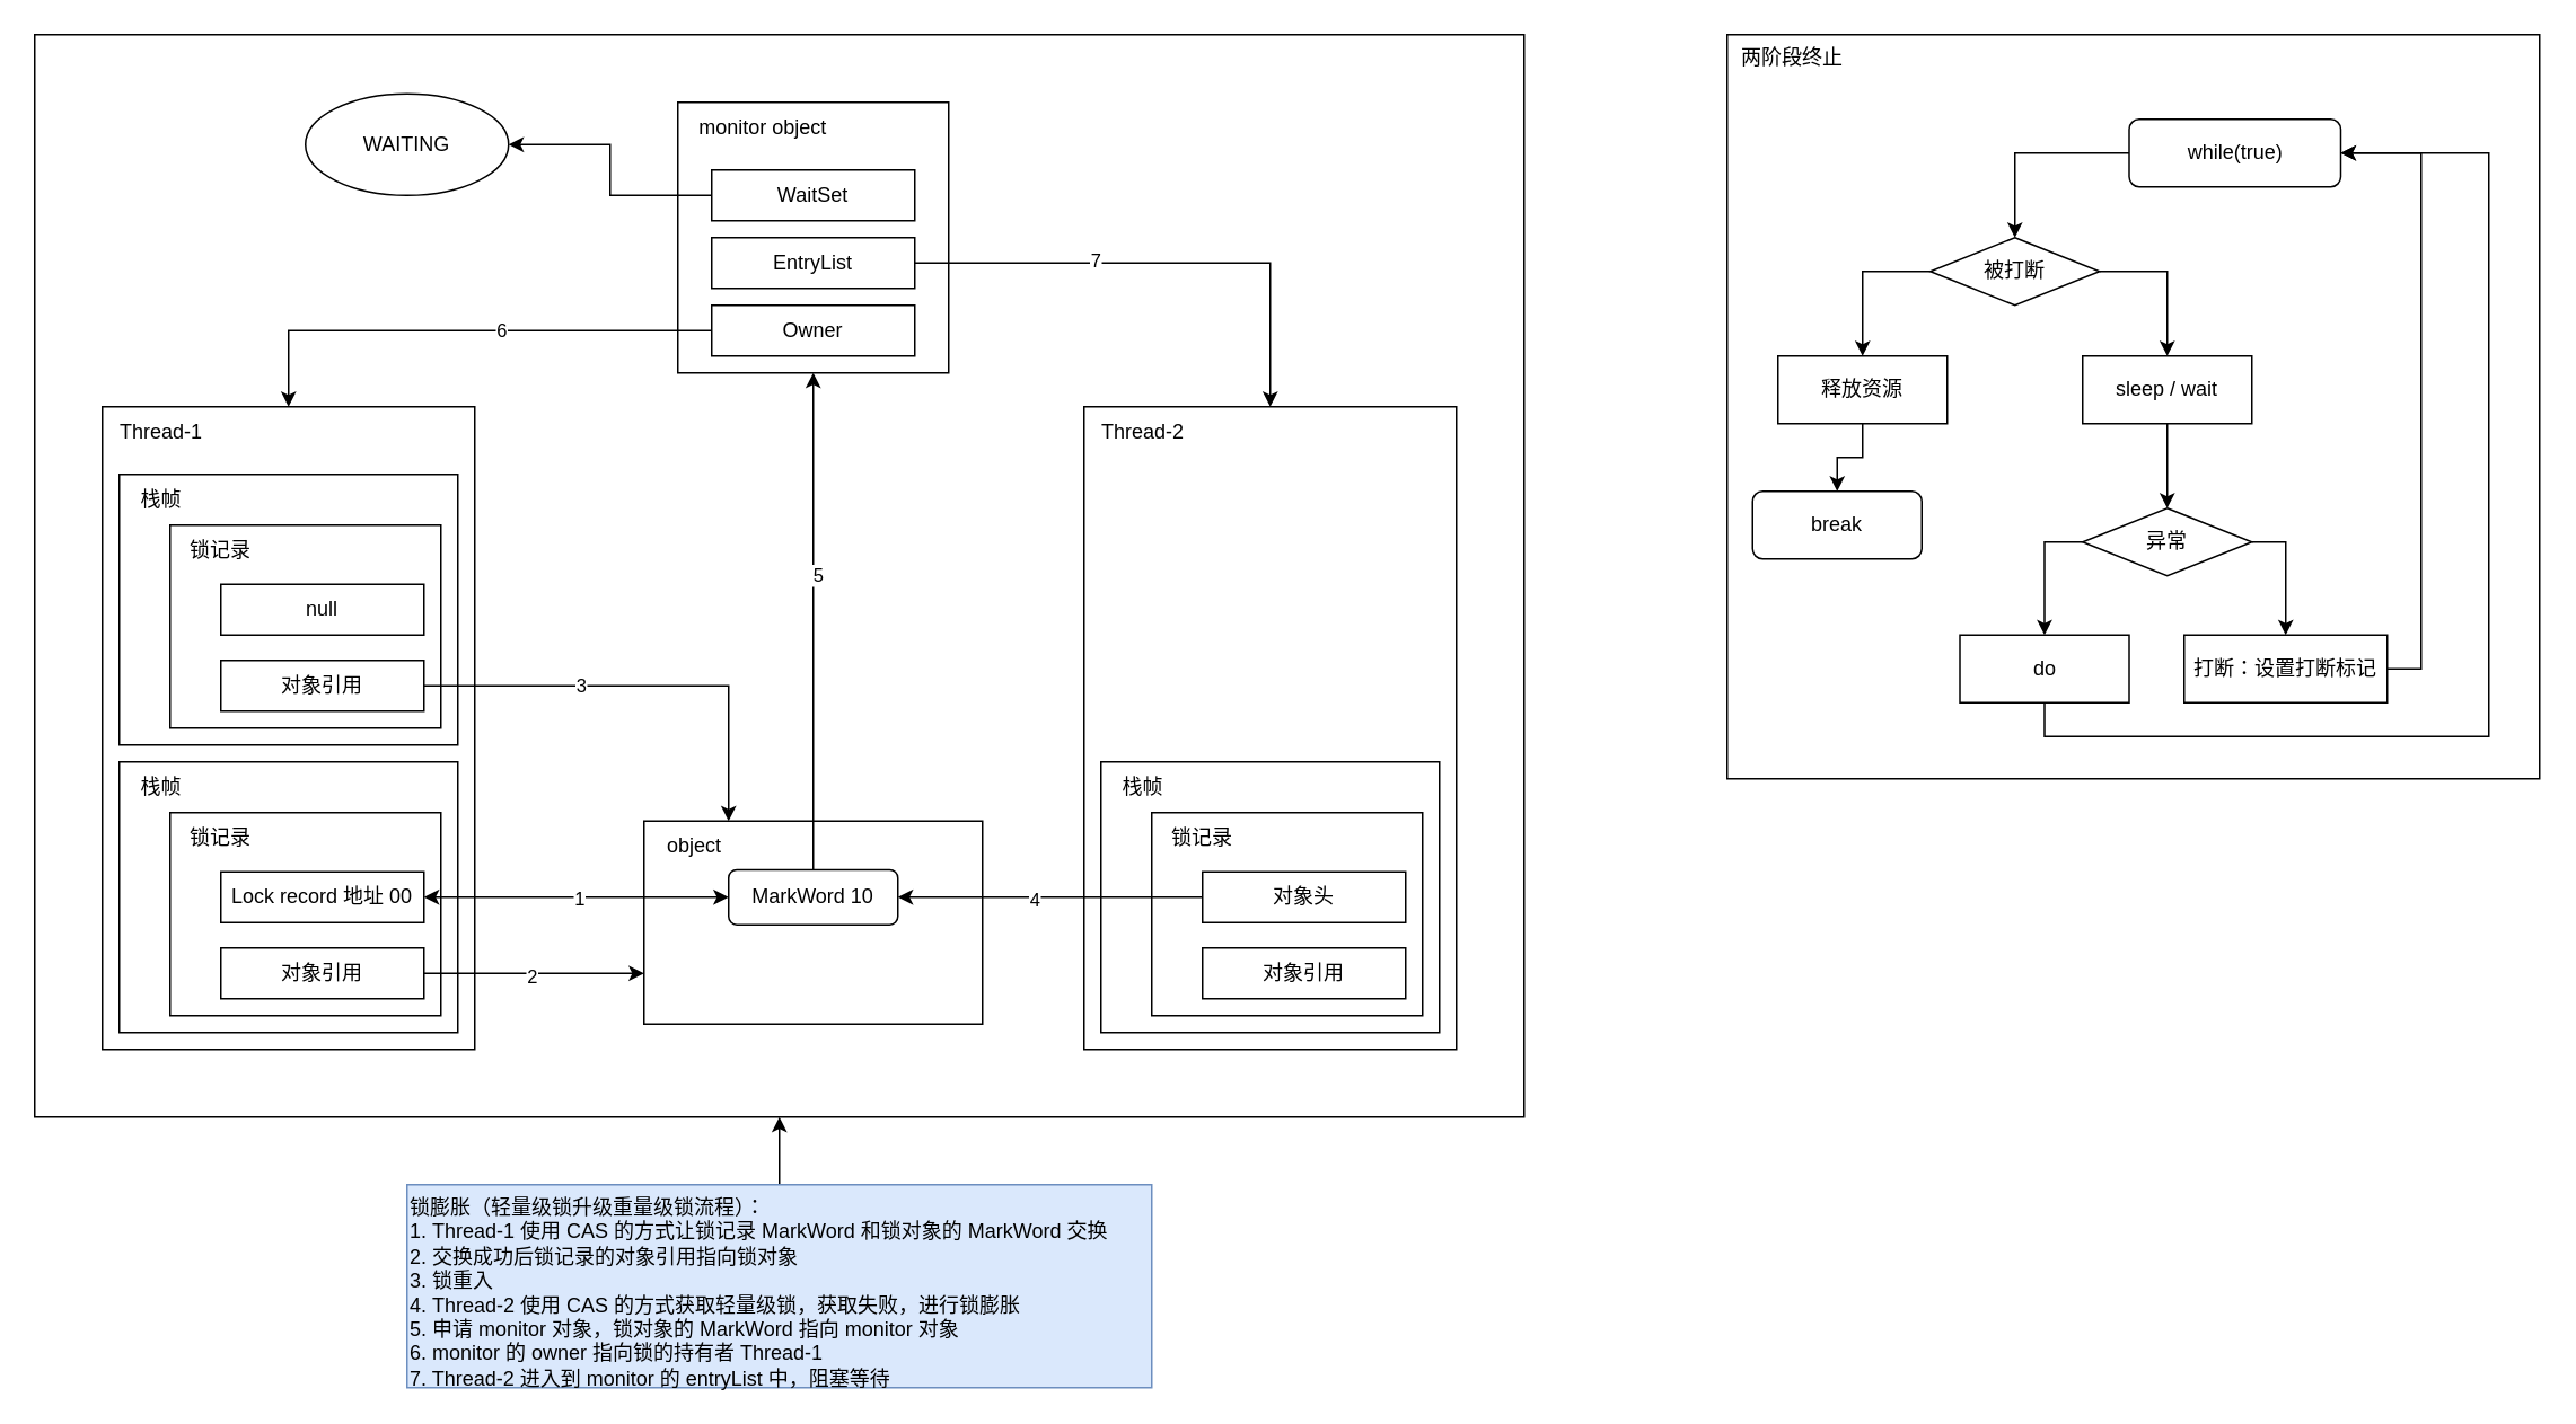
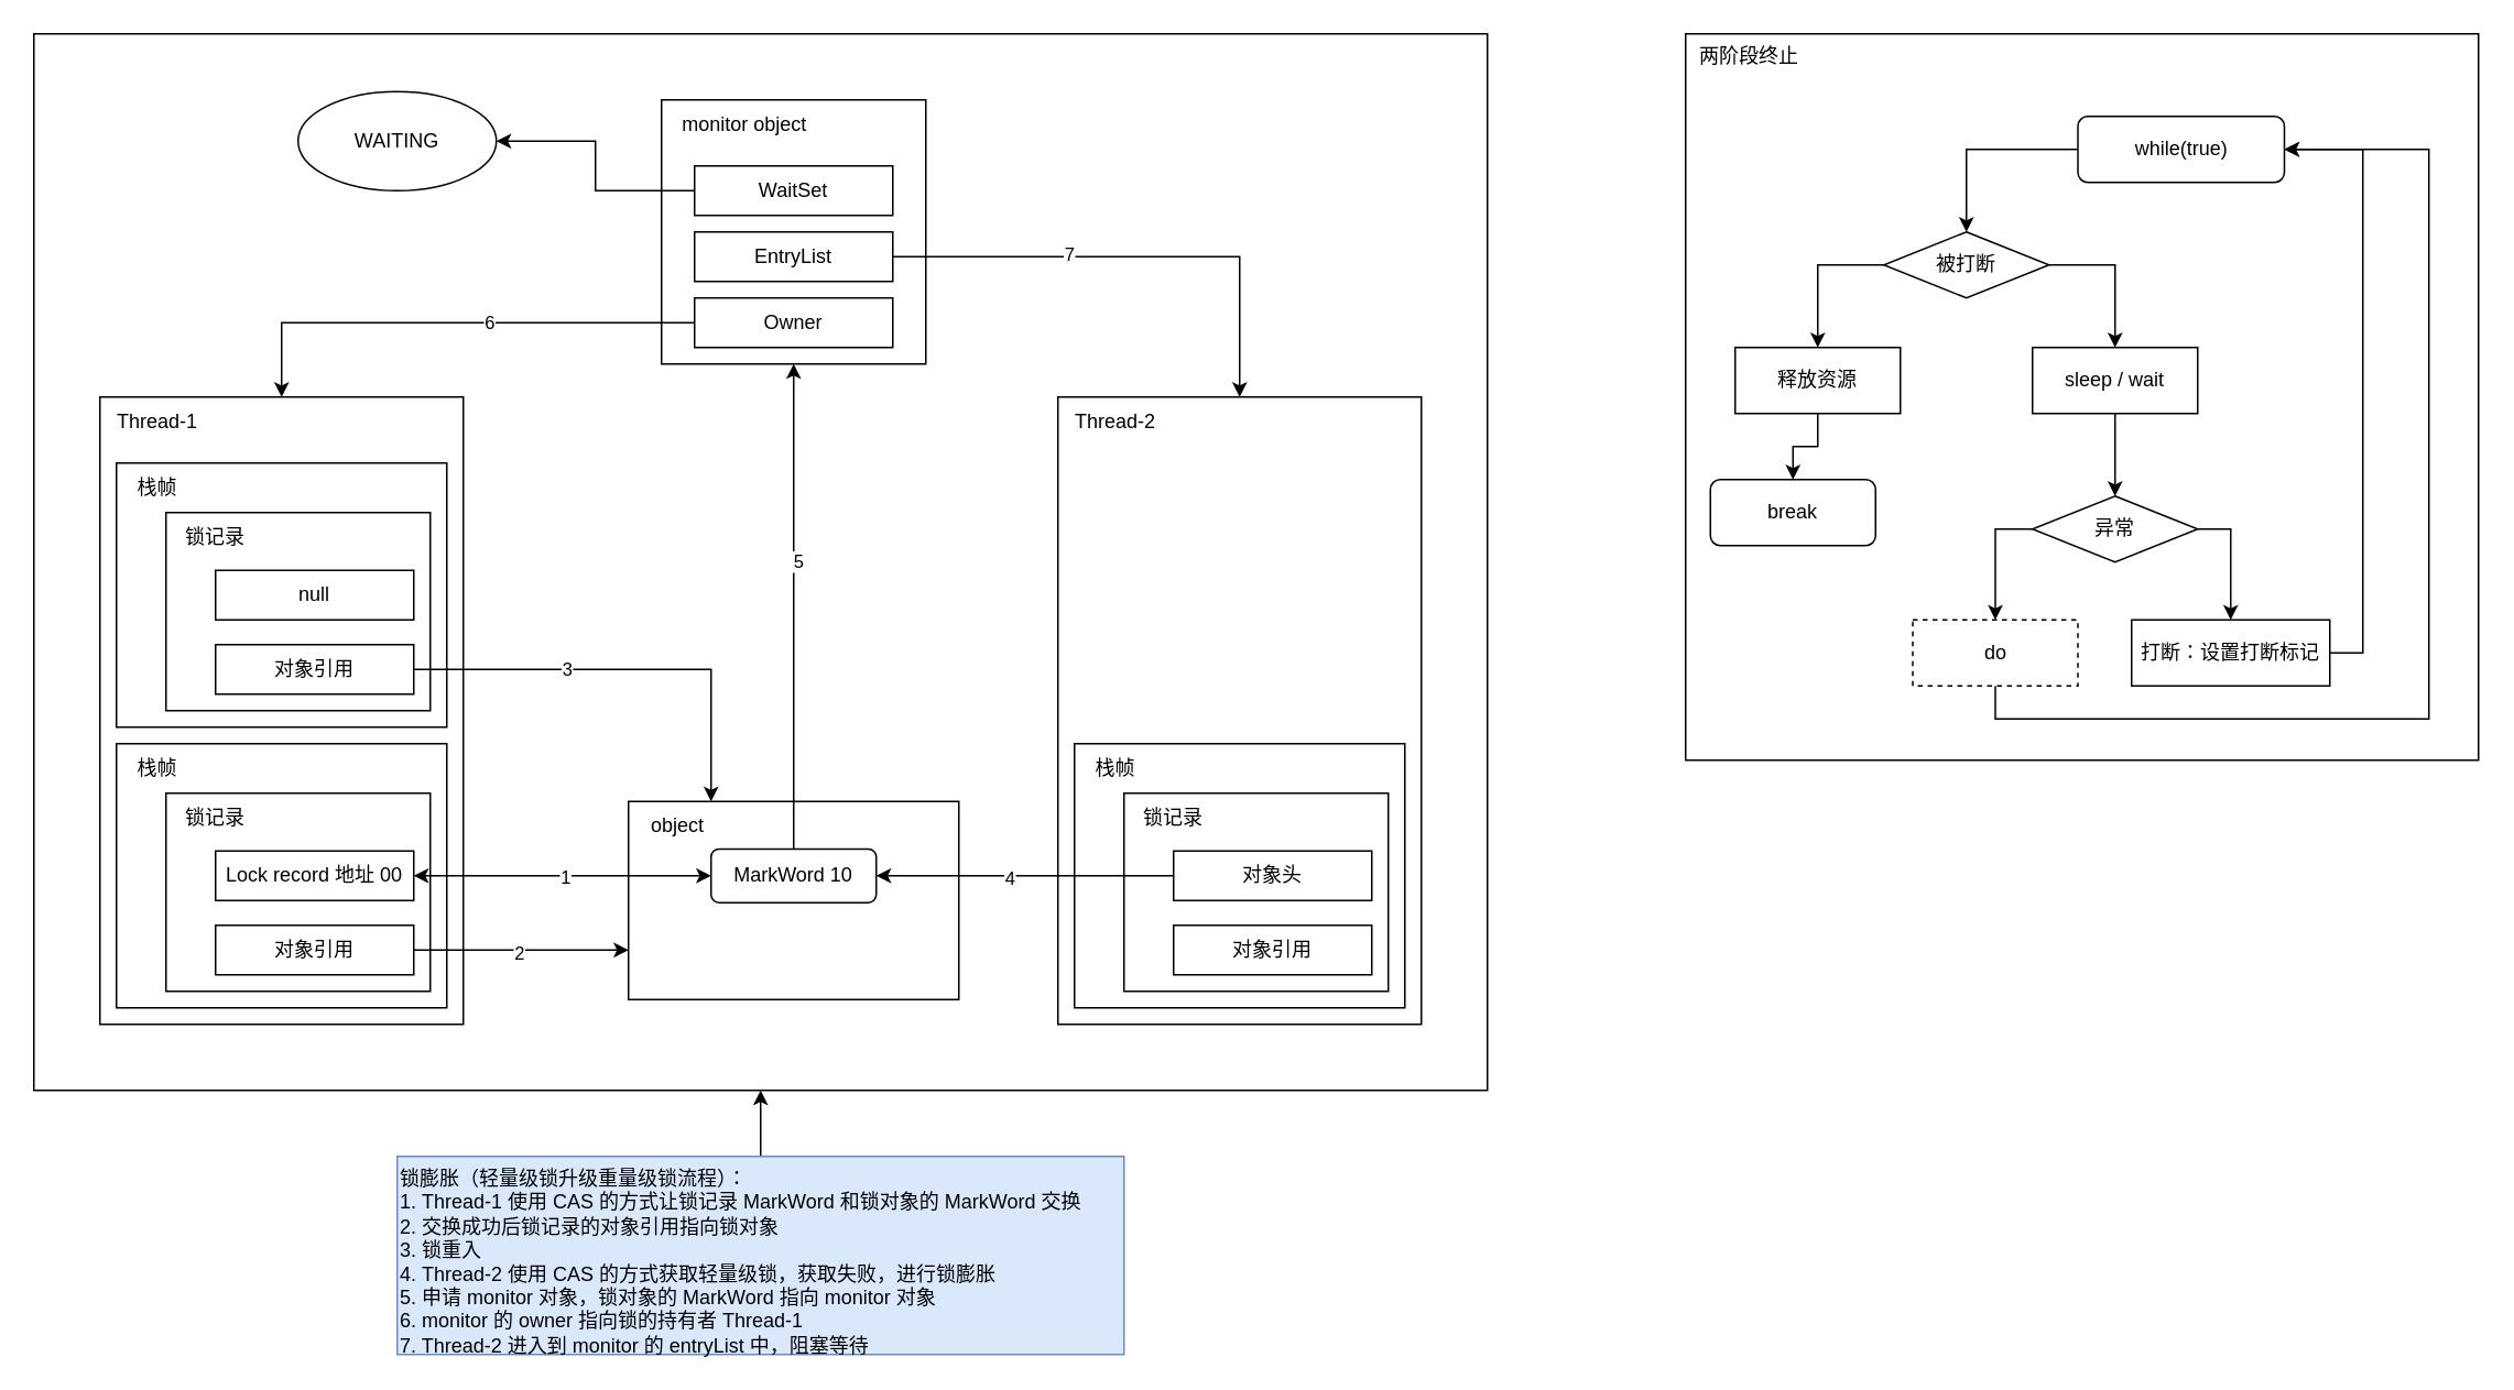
- <mxCell id="66" value="do" style="whiteSpace=wrap;html=1;" vertex="1" parent="1"><mxGeometry x="1157.5" y="375" width="100" height="40" as="geometry" /></mxCell>
+ <mxCell id="66" value="do" style="whiteSpace=wrap;html=1;dashed=1;" vertex="1" parent="1"><mxGeometry x="1157.5" y="375" width="100" height="40" as="geometry" /></mxCell>
